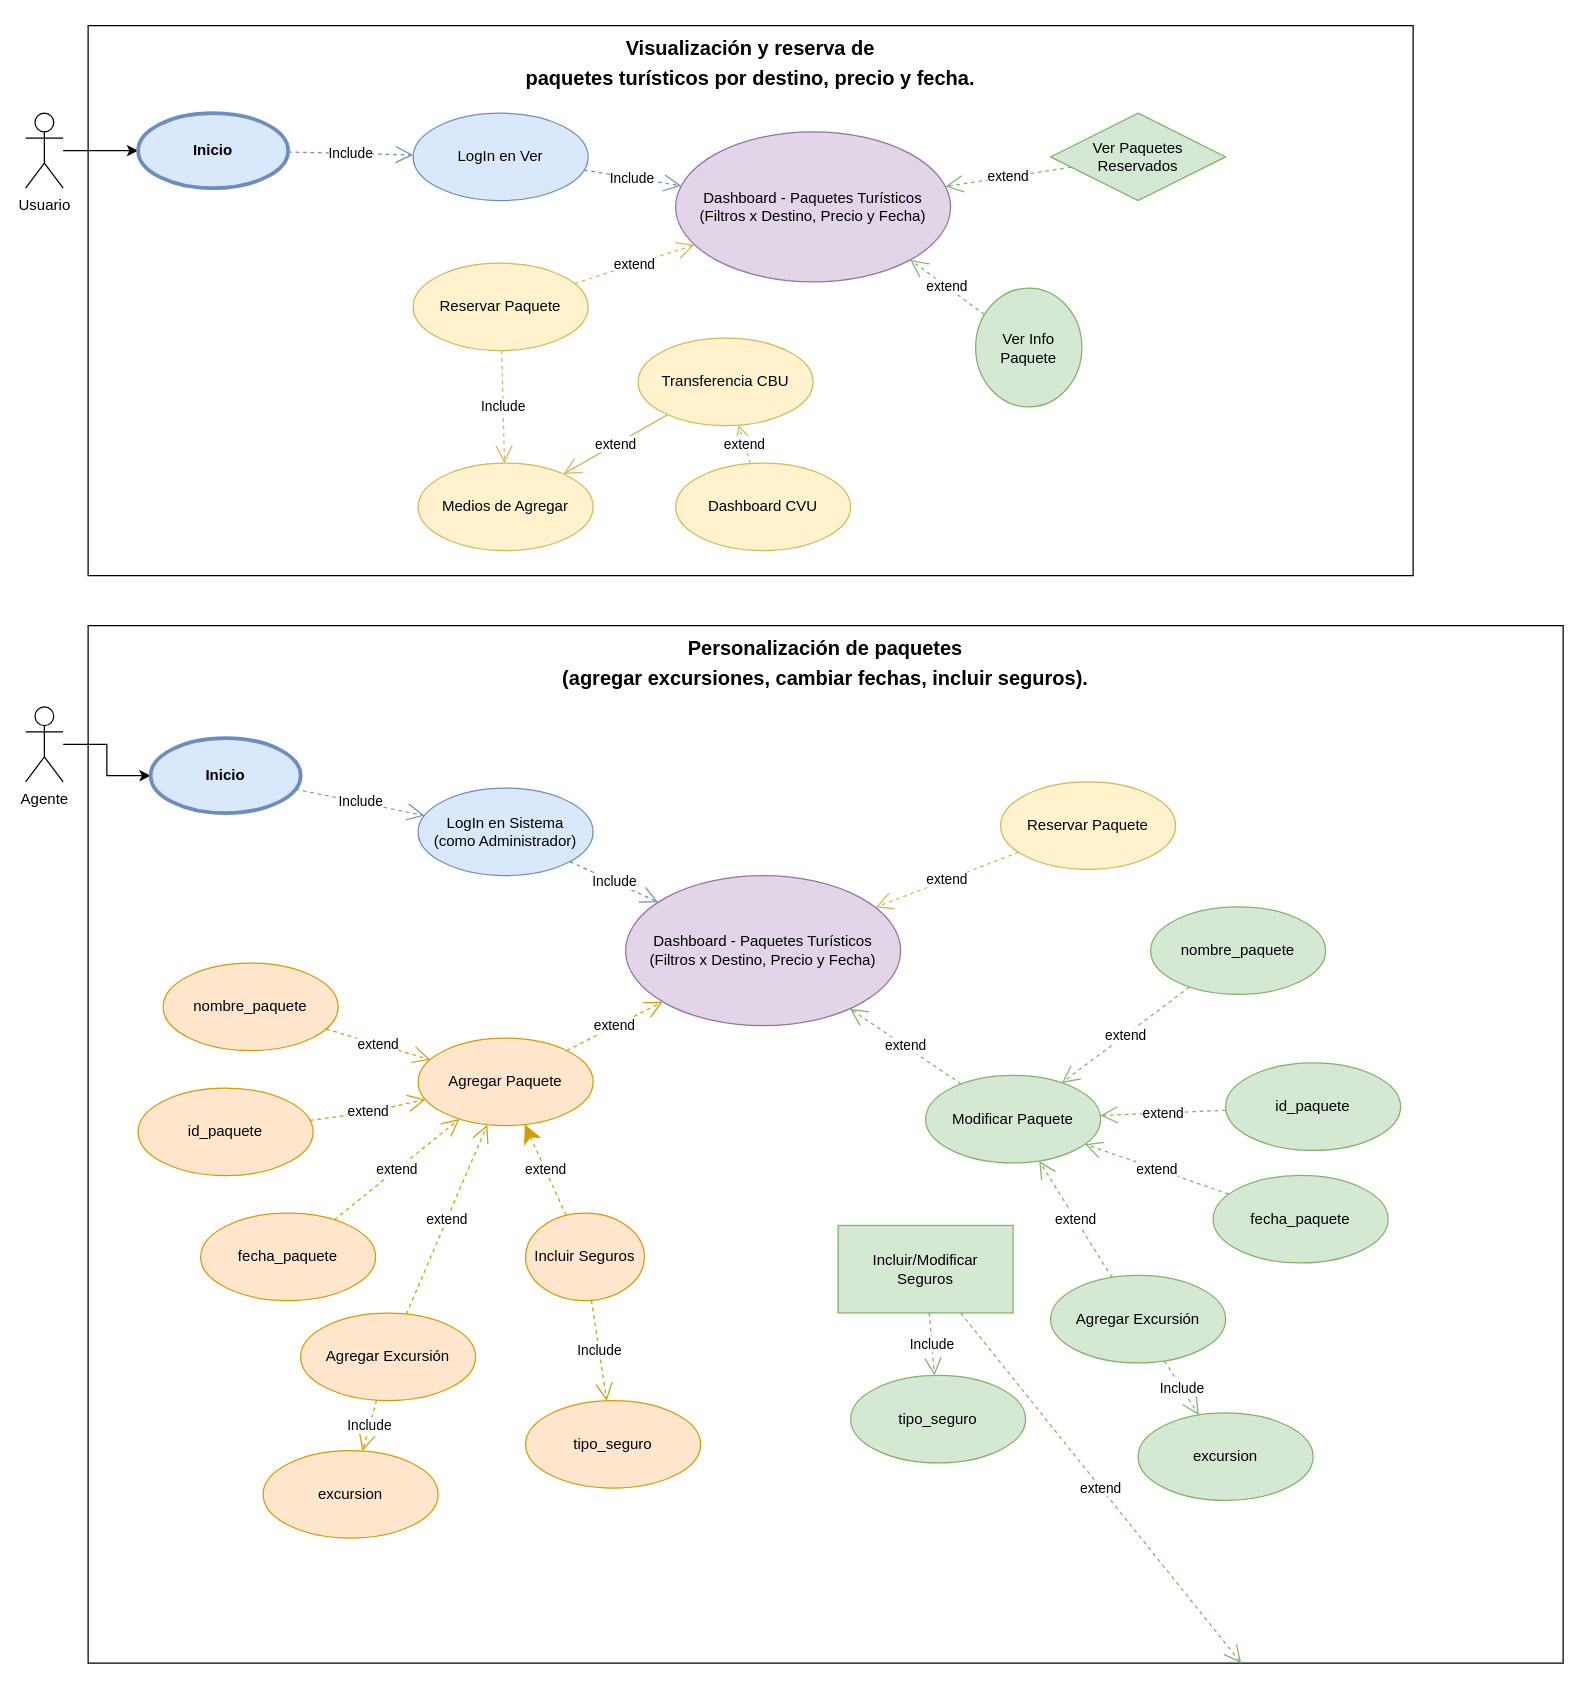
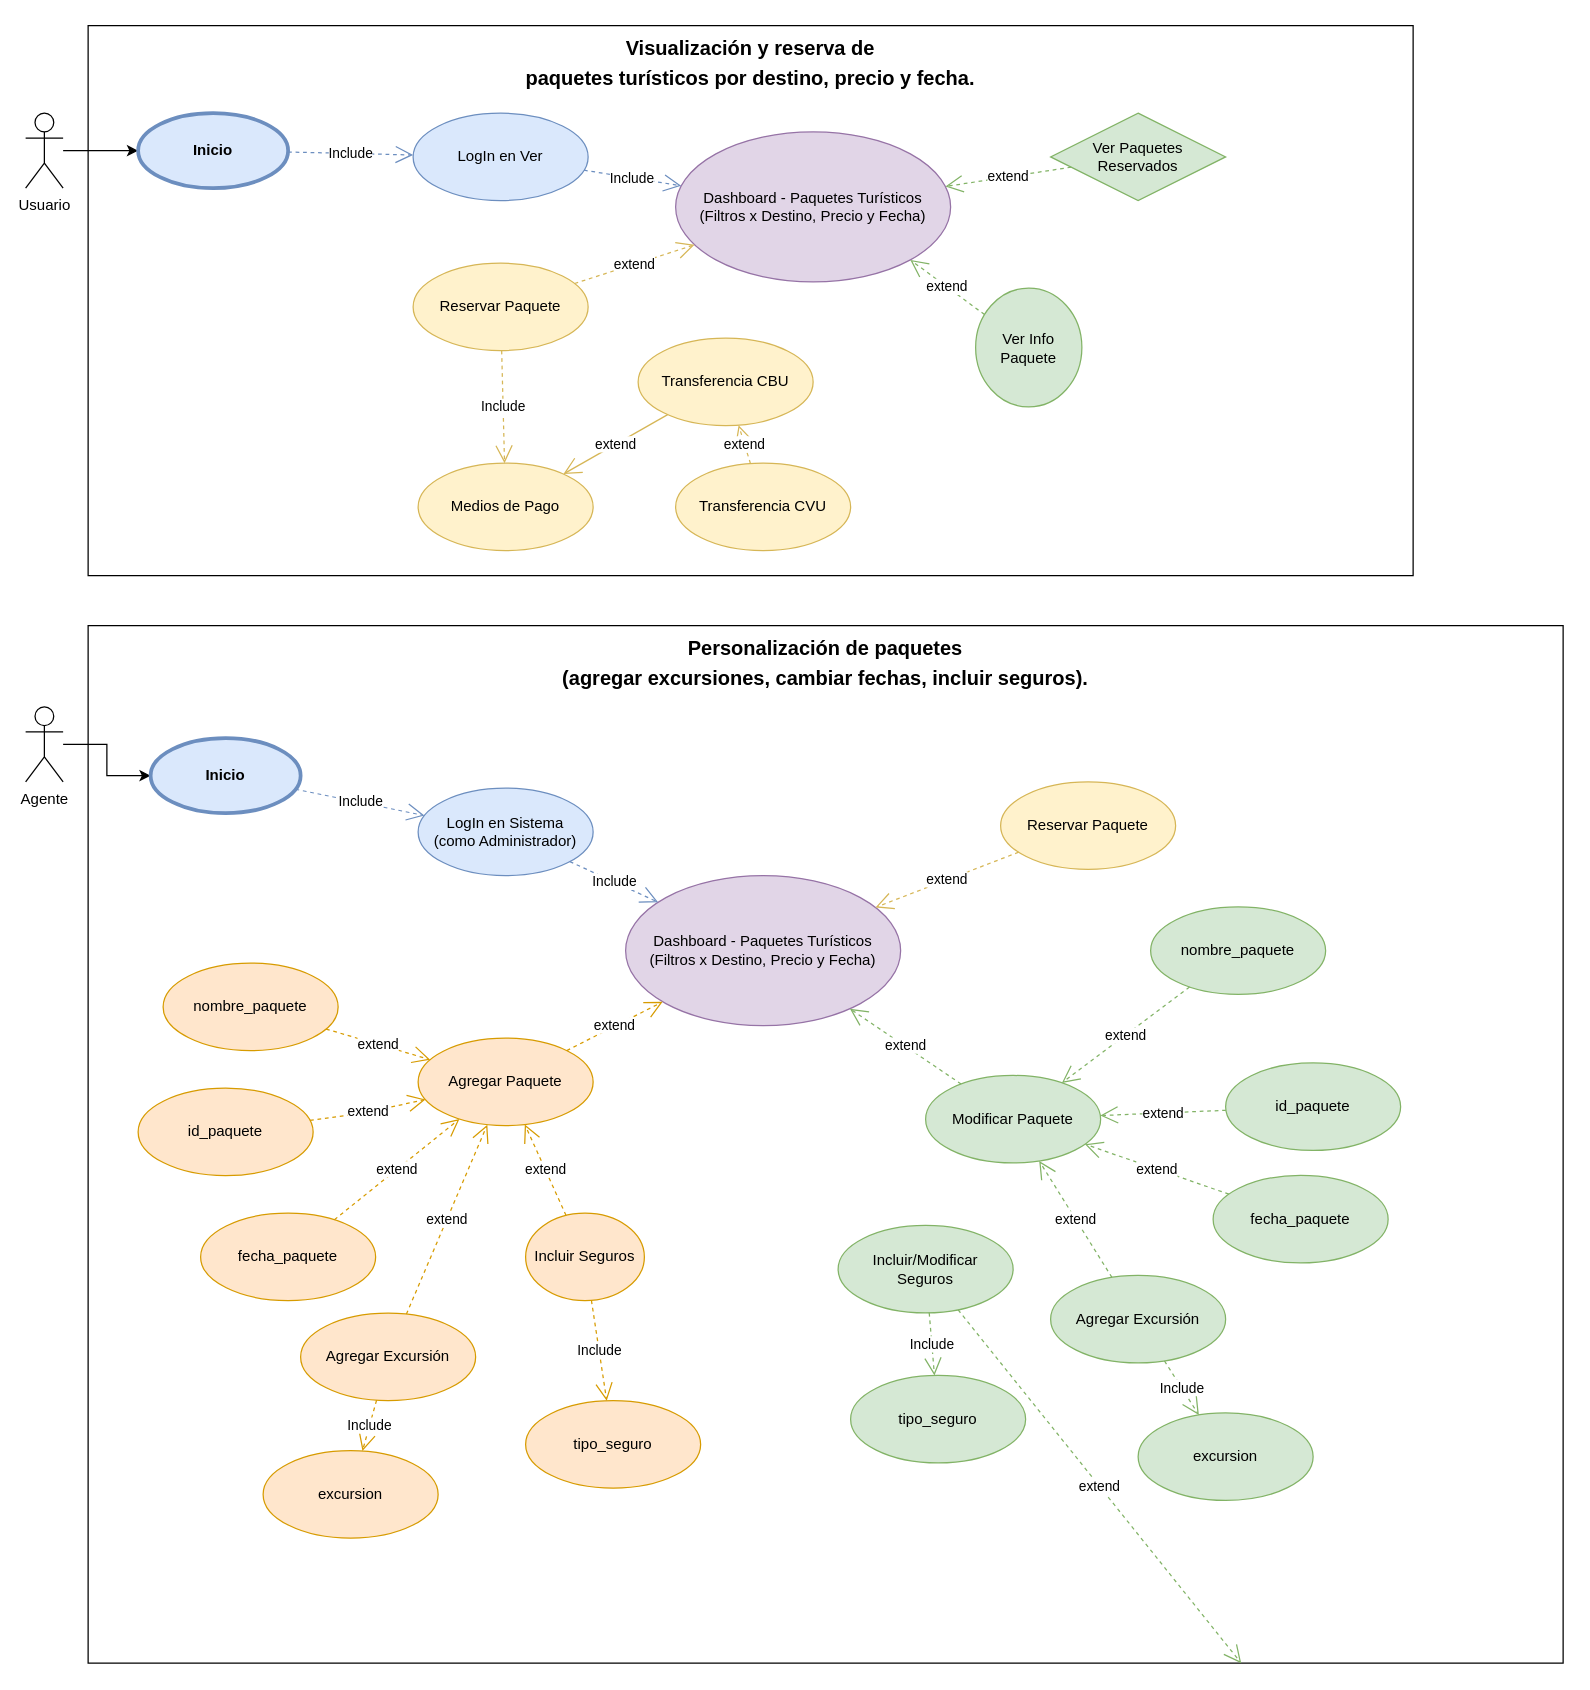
- <mxCell id="56" value="Medios de Agregar" style="ellipse;whiteSpace=wrap;html=1;fillColor=#fff2cc;strokeColor=#d6b656;" parent="1" vertex="1"><mxGeometry x="334" y="370" width="140" height="70" as="geometry" /></mxCell>
+ <mxCell id="56" value="Medios de Pago" style="ellipse;whiteSpace=wrap;html=1;fillColor=#fff2cc;strokeColor=#d6b656;" parent="1" vertex="1"><mxGeometry x="334" y="370" width="140" height="70" as="geometry" /></mxCell>
- <mxCell id="59" value="Dashboard CVU" style="ellipse;whiteSpace=wrap;html=1;fillColor=#fff2cc;strokeColor=#d6b656;" parent="1" vertex="1"><mxGeometry x="540" y="370" width="140" height="70" as="geometry" /></mxCell>
+ <mxCell id="59" value="Transferencia CVU" style="ellipse;whiteSpace=wrap;html=1;fillColor=#fff2cc;strokeColor=#d6b656;" parent="1" vertex="1"><mxGeometry x="540" y="370" width="140" height="70" as="geometry" /></mxCell>
- <mxCell id="36" value="extend" style="endArrow=classic;endSize=12;dashed=1;html=1;rounded=0;fillColor=#ffe6cc;strokeColor=#d79b00;" parent="1" source="31" target="24" edge="1"><mxGeometry width="160" relative="1" as="geometry"><mxPoint x="493" y="880" as="sourcePoint" /><mxPoint x="570" y="841" as="targetPoint" /></mxGeometry></mxCell>
+ <mxCell id="36" value="extend" style="endArrow=open;endSize=12;dashed=1;html=1;rounded=0;fillColor=#ffe6cc;strokeColor=#d79b00;" parent="1" source="31" target="24" edge="1"><mxGeometry width="160" relative="1" as="geometry"><mxPoint x="493" y="880" as="sourcePoint" /><mxPoint x="570" y="841" as="targetPoint" /></mxGeometry></mxCell>
- <mxCell id="38" value="Incluir/Modificar&lt;div&gt;Seguros&lt;/div&gt;" style="whiteSpace=wrap;html=1;fillColor=#d5e8d4;strokeColor=#82b366;rounded=0;" parent="1" vertex="1"><mxGeometry x="670" y="979.86" width="140" height="70" as="geometry" /></mxCell>
+ <mxCell id="38" value="Incluir/Modificar&lt;div&gt;Seguros&lt;/div&gt;" style="ellipse;whiteSpace=wrap;html=1;fillColor=#d5e8d4;strokeColor=#82b366;" parent="1" vertex="1"><mxGeometry x="670" y="979.86" width="140" height="70" as="geometry" /></mxCell>
